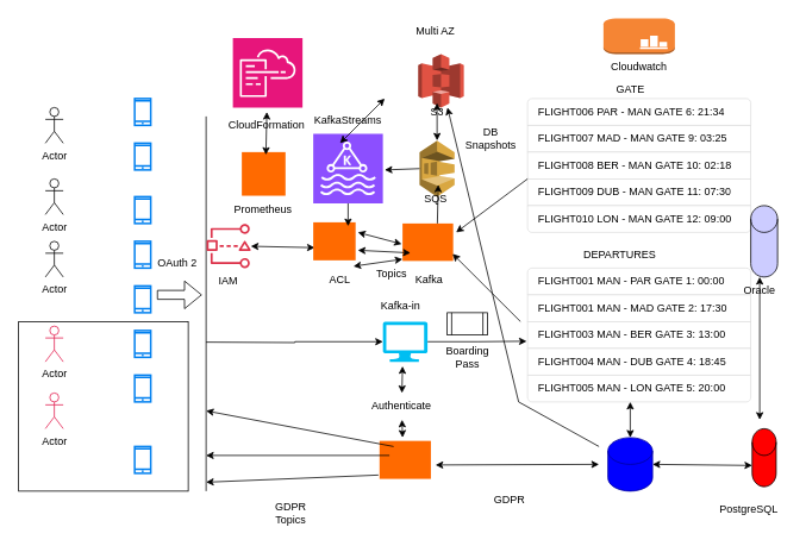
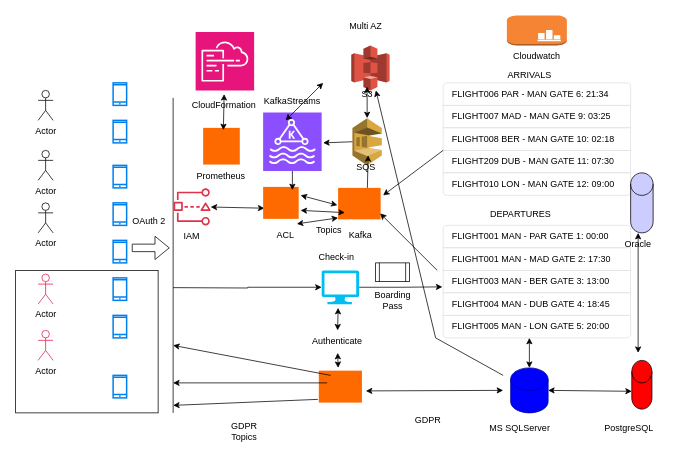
- <mxCell id="17" value="GATE" style="text;html=1;align=center;verticalAlign=middle;resizable=0;points=[];autosize=1;strokeColor=none;fillColor=none;" parent="1" vertex="1"><mxGeometry x="665" y="85" width="80" height="30" as="geometry" /></mxCell>
+ <mxCell id="17" value="ARRIVALS" style="text;html=1;align=center;verticalAlign=middle;resizable=0;points=[];autosize=1;strokeColor=none;fillColor=none;" parent="1" vertex="1"><mxGeometry x="665" y="85" width="80" height="30" as="geometry" /></mxCell>
- <mxCell id="80" value="DB Snapshots" style="text;html=1;align=center;verticalAlign=middle;whiteSpace=wrap;rounded=0;" parent="1" vertex="1"><mxGeometry x="518.67" y="140" width="60" height="30" as="geometry" /></mxCell>
- <mxCell id="14" value="FLIGHT009 DUB - MAN GATE 11: 07:30" style="text;strokeColor=#DFDFDF;fillColor=#FFFFFF;align=left;verticalAlign=middle;spacingLeft=10;spacingRight=10;overflow=hidden;points=[[0,0.5],[1,0.5]];portConstraint=eastwest;rotatable=0;whiteSpace=wrap;html=1;rSize=5;fontColor=#000000;" parent="10" vertex="1"><mxGeometry y="90" width="250" height="30" as="geometry" /></mxCell>
+ <mxCell id="14" value="FLIGHT209 DUB - MAN GATE 11: 07:30" style="text;strokeColor=#DFDFDF;fillColor=#FFFFFF;align=left;verticalAlign=middle;spacingLeft=10;spacingRight=10;overflow=hidden;points=[[0,0.5],[1,0.5]];portConstraint=eastwest;rotatable=0;whiteSpace=wrap;html=1;rSize=5;fontColor=#000000;" parent="10" vertex="1"><mxGeometry y="90" width="250" height="30" as="geometry" /></mxCell>
- <mxCell id="59" value="Kafka-in" style="text;html=1;align=center;verticalAlign=middle;whiteSpace=wrap;rounded=0;" parent="1" vertex="1"><mxGeometry x="418" y="328" width="60" height="30" as="geometry" /></mxCell>
+ <mxCell id="59" value="Check-in" style="text;html=1;align=center;verticalAlign=middle;whiteSpace=wrap;rounded=0;" parent="1" vertex="1"><mxGeometry x="418" y="328" width="60" height="30" as="geometry" /></mxCell>
+ <mxCell id="45" value="MS SQLServer" style="text;html=1;align=center;verticalAlign=middle;whiteSpace=wrap;rounded=0;" parent="1" vertex="1"><mxGeometry x="650" y="555" width="85" height="30" as="geometry" /></mxCell>
